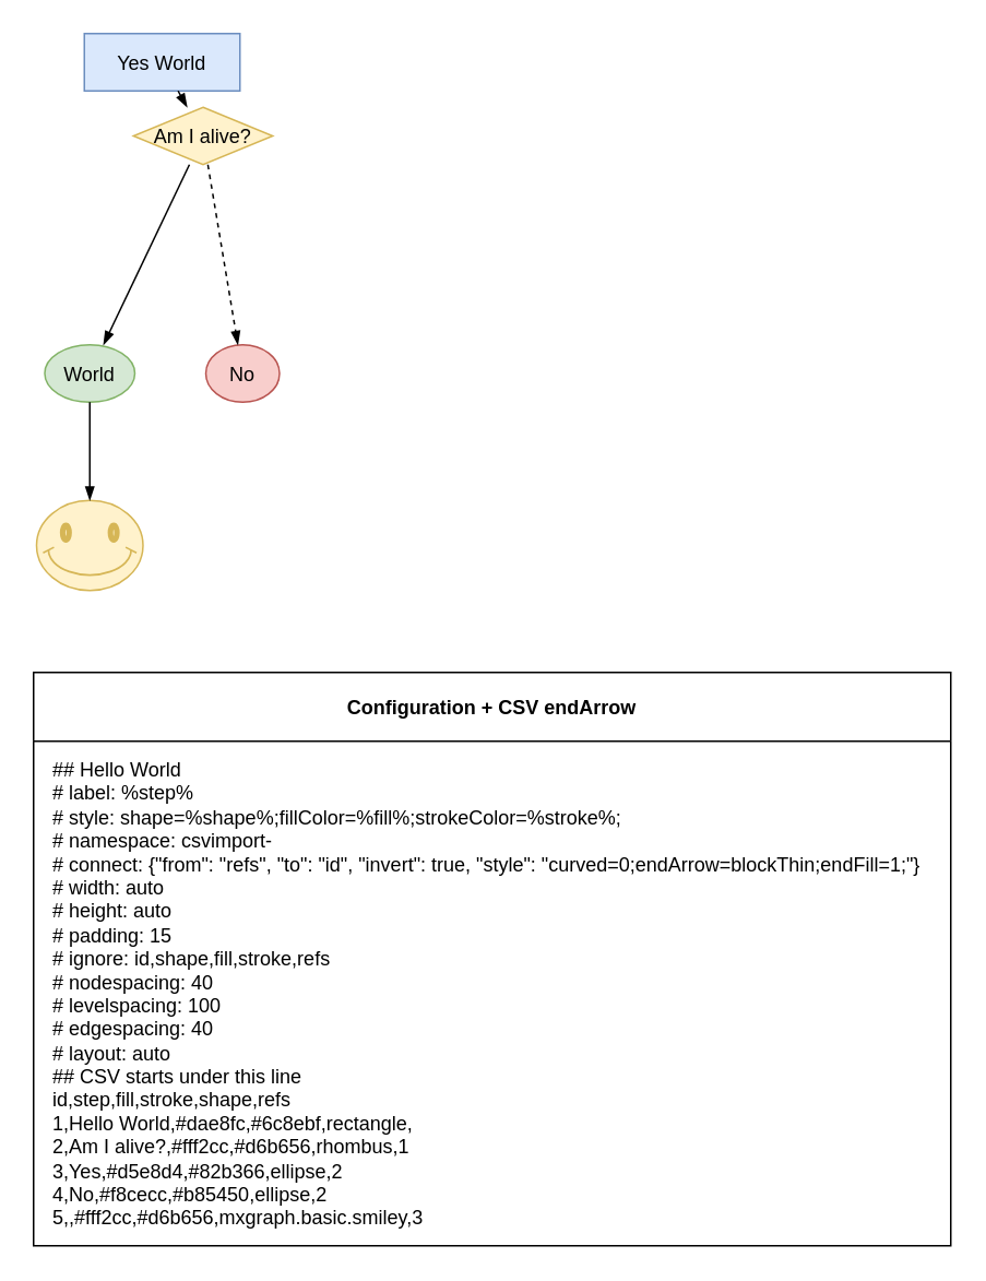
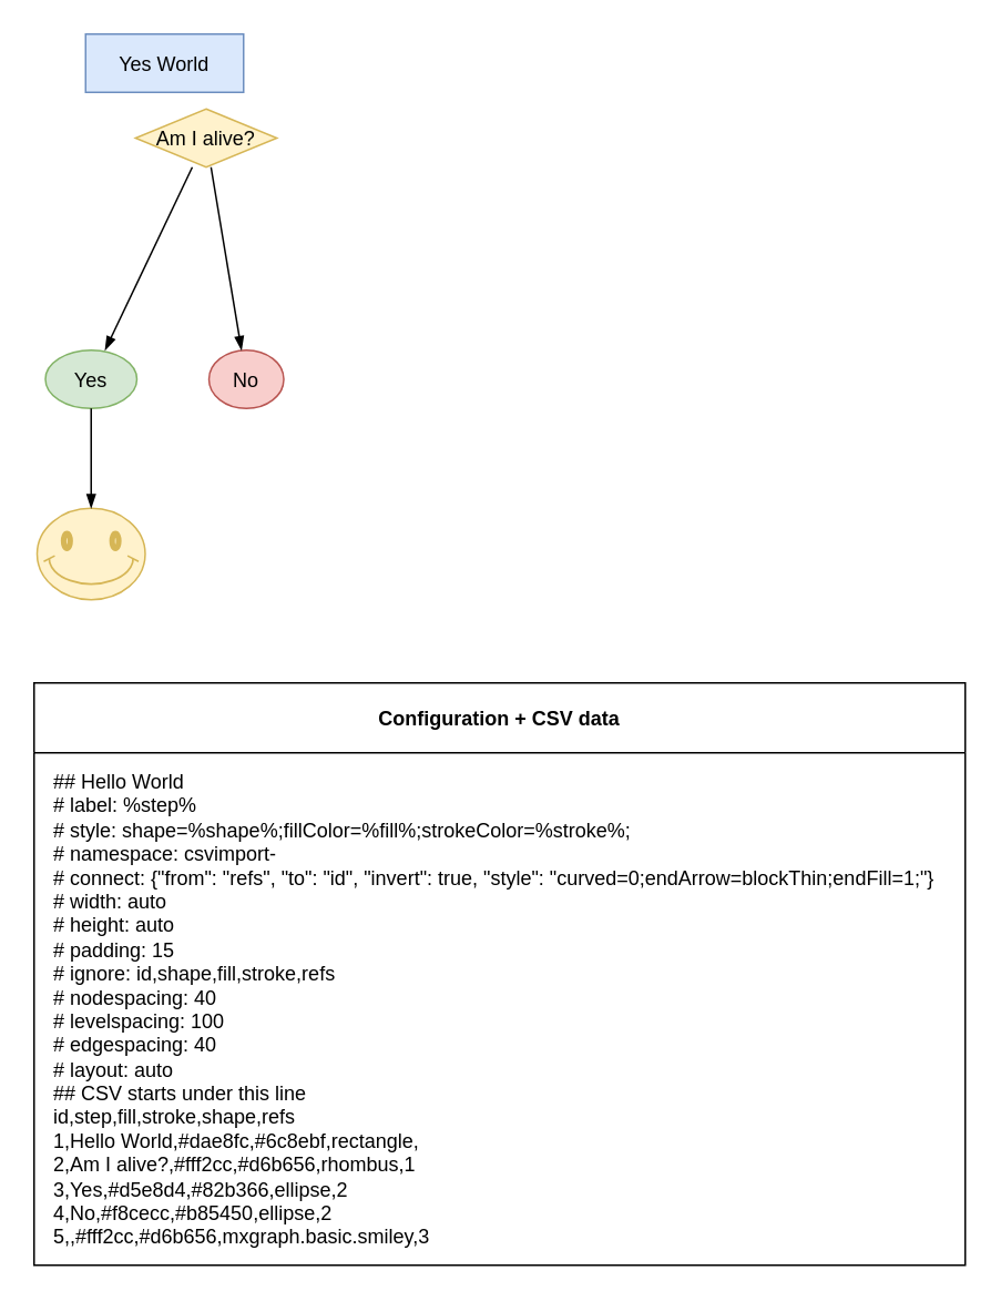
- <mxCell id="9" value="" style="curved=0;endArrow=blockThin;endFill=1;" edge="1" parent="1" source="4" target="5"><mxGeometry relative="1" as="geometry" /></mxCell>
- <mxCell id="11" value="" style="curved=0;endArrow=blockThin;endFill=1;dashed=1;" edge="1" parent="1" source="5" target="7"><mxGeometry relative="1" as="geometry" /></mxCell>
+ <mxCell id="11" value="" style="curved=0;endArrow=blockThin;endFill=1;" edge="1" parent="1" source="5" target="7"><mxGeometry relative="1" as="geometry" /></mxCell>
- <mxCell id="6" value="World" style="shape=ellipse;fillColor=#d5e8d4;strokeColor=#82b366;" vertex="1" parent="1"><mxGeometry x="26.833" y="210" width="55" height="35" as="geometry" /></mxCell>
+ <mxCell id="6" value="Yes" style="shape=ellipse;fillColor=#d5e8d4;strokeColor=#82b366;" vertex="1" parent="1"><mxGeometry x="26.833" y="210" width="55" height="35" as="geometry" /></mxCell>
- <mxCell id="2" value="Configuration + CSV endArrow" style="swimlane;startSize=42;" parent="1" vertex="1"><mxGeometry x="20" y="410" width="560" height="350" as="geometry"><mxRectangle x="38" y="2600" width="243" height="40" as="alternateBounds" /></mxGeometry></mxCell>
+ <mxCell id="2" value="Configuration + CSV data" style="swimlane;startSize=42;" parent="1" vertex="1"><mxGeometry x="20" y="410" width="560" height="350" as="geometry"><mxRectangle x="38" y="2600" width="243" height="40" as="alternateBounds" /></mxGeometry></mxCell>
